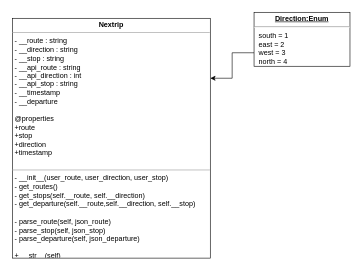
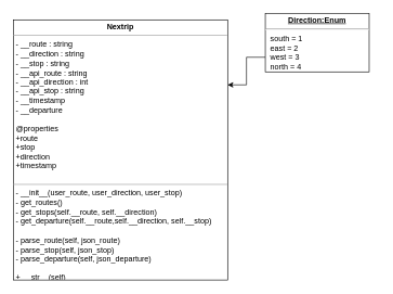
- <mxCell id="4" value="&lt;p style=&quot;margin: 0px ; margin-top: 4px ; text-align: center ; text-decoration: underline&quot;&gt;&lt;b&gt;Direction:Enum&lt;/b&gt;&lt;/p&gt;&lt;hr&gt;&lt;p style=&quot;margin: 0px ; margin-left: 8px&quot;&gt;south = 1&lt;br&gt;east = 2&lt;/p&gt;&lt;p style=&quot;margin: 0px ; margin-left: 8px&quot;&gt;west = 3&lt;/p&gt;&lt;p style=&quot;margin: 0px ; margin-left: 8px&quot;&gt;north = 4&lt;/p&gt;" style="verticalAlign=top;align=left;overflow=fill;fontSize=12;fontFamily=Helvetica;html=1;" parent="1" vertex="1"><mxGeometry x="423" y="20" width="160" height="90" as="geometry" /></mxCell>
+ <mxCell id="4" value="&lt;p style=&quot;margin: 0px ; margin-top: 4px ; text-align: center ; text-decoration: underline&quot;&gt;&lt;b&gt;Direction:Enum&lt;/b&gt;&lt;/p&gt;&lt;hr&gt;&lt;p style=&quot;margin: 0px ; margin-left: 8px&quot;&gt;south = 1&lt;br&gt;east = 2&lt;/p&gt;&lt;p style=&quot;margin: 0px ; margin-left: 8px&quot;&gt;west = 3&lt;/p&gt;&lt;p style=&quot;margin: 0px ; margin-left: 8px&quot;&gt;north = 4&lt;/p&gt;" style="verticalAlign=top;align=left;overflow=fill;fontSize=12;fontFamily=Helvetica;html=1;" parent="1" vertex="1"><mxGeometry x="408" y="20" width="160" height="90" as="geometry" /></mxCell>
